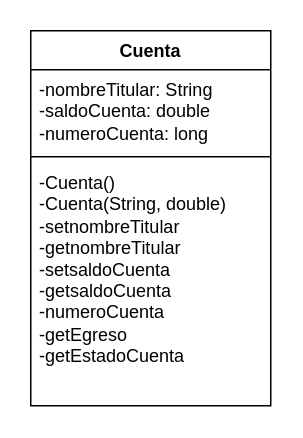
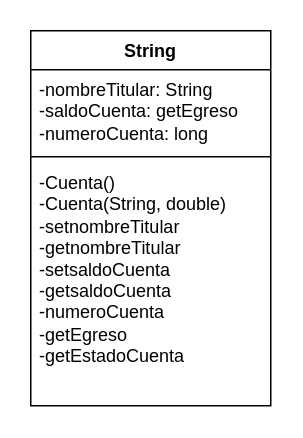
- <mxCell id="2" value="Cuenta" style="swimlane;fontStyle=1;align=center;verticalAlign=top;childLayout=stackLayout;horizontal=1;startSize=26;horizontalStack=0;resizeParent=1;resizeParentMax=0;resizeLast=0;collapsible=1;marginBottom=0;whiteSpace=wrap;html=1;" vertex="1" parent="1"><mxGeometry x="20" y="20" width="160" height="250" as="geometry" /></mxCell>
+ <mxCell id="2" value="String" style="swimlane;fontStyle=1;align=center;verticalAlign=top;childLayout=stackLayout;horizontal=1;startSize=26;horizontalStack=0;resizeParent=1;resizeParentMax=0;resizeLast=0;collapsible=1;marginBottom=0;whiteSpace=wrap;html=1;" vertex="1" parent="1"><mxGeometry x="20" y="20" width="160" height="250" as="geometry" /></mxCell>
- <mxCell id="3" value="-nombreTitular: String&lt;br&gt;-saldoCuenta: double&lt;br&gt;-numeroCuenta: long" style="text;strokeColor=none;fillColor=none;align=left;verticalAlign=top;spacingLeft=4;spacingRight=4;overflow=hidden;rotatable=0;points=[[0,0.5],[1,0.5]];portConstraint=eastwest;whiteSpace=wrap;html=1;" vertex="1" parent="2"><mxGeometry y="26" width="160" height="54" as="geometry" /></mxCell>
+ <mxCell id="3" value="-nombreTitular: String&lt;br&gt;-saldoCuenta: getEgreso&lt;br&gt;-numeroCuenta: long" style="text;strokeColor=none;fillColor=none;align=left;verticalAlign=top;spacingLeft=4;spacingRight=4;overflow=hidden;rotatable=0;points=[[0,0.5],[1,0.5]];portConstraint=eastwest;whiteSpace=wrap;html=1;" vertex="1" parent="2"><mxGeometry y="26" width="160" height="54" as="geometry" /></mxCell>
